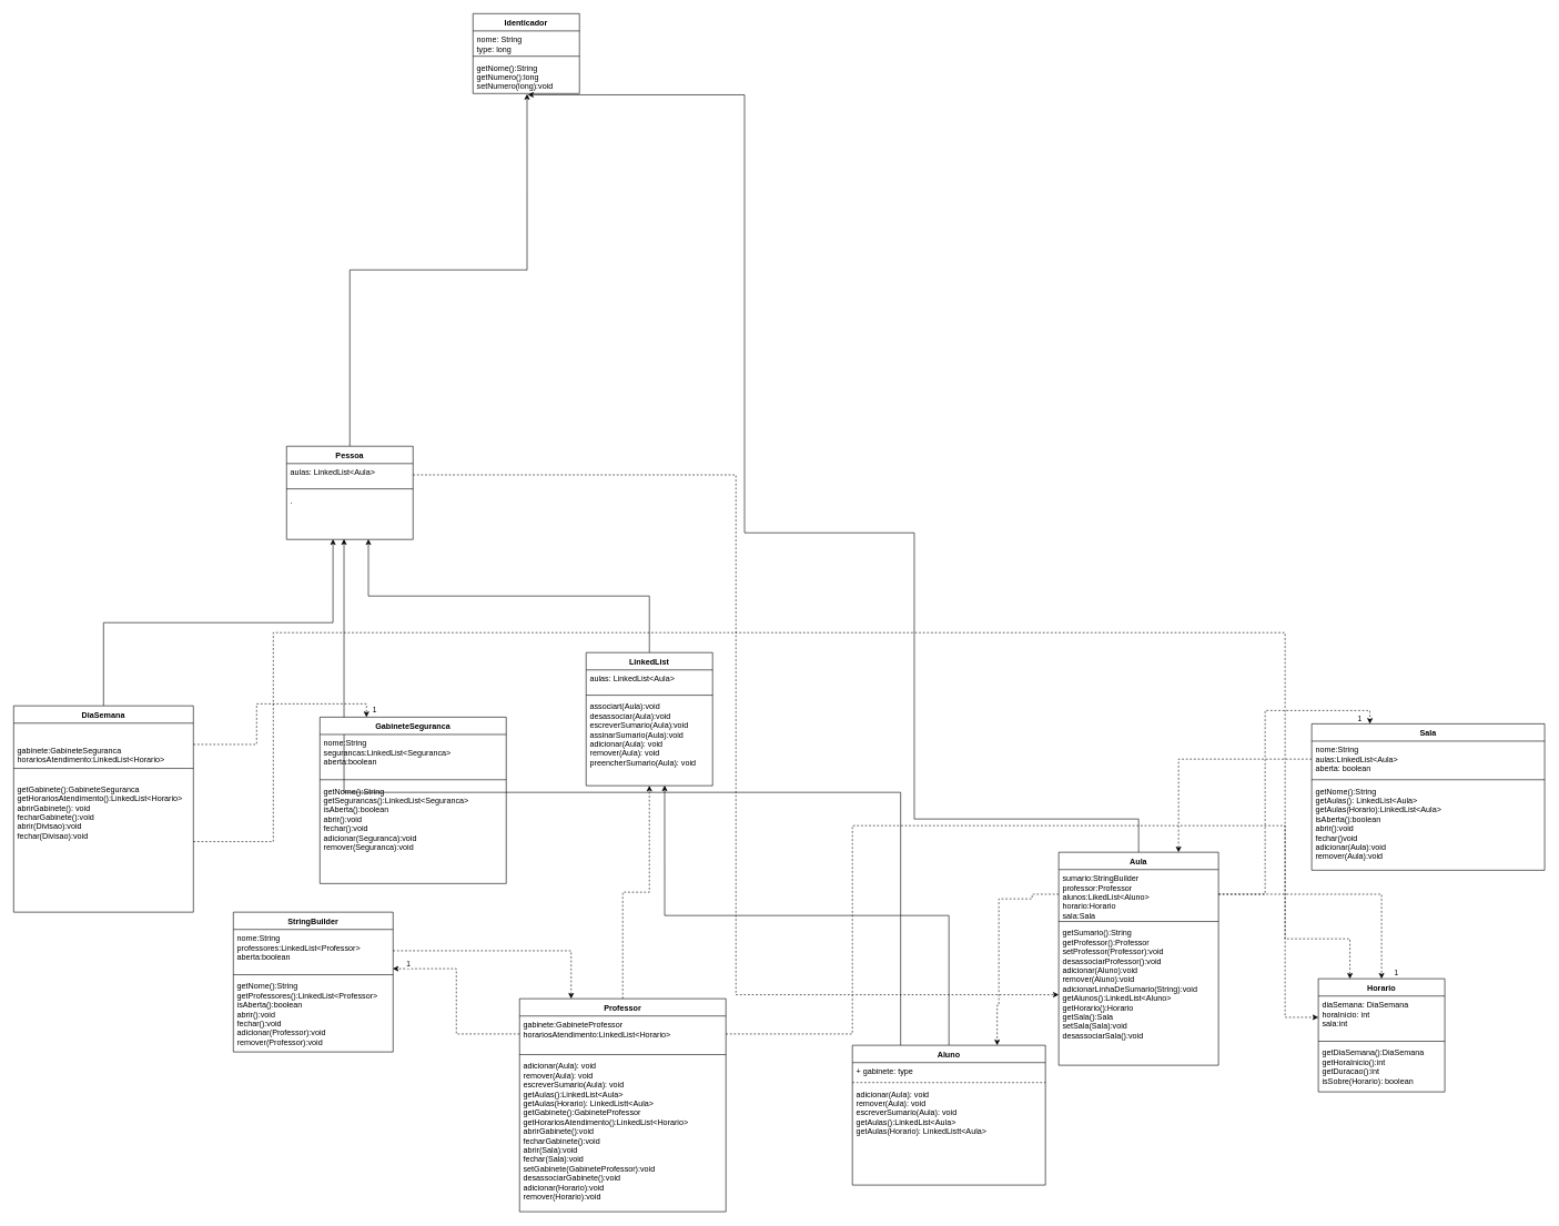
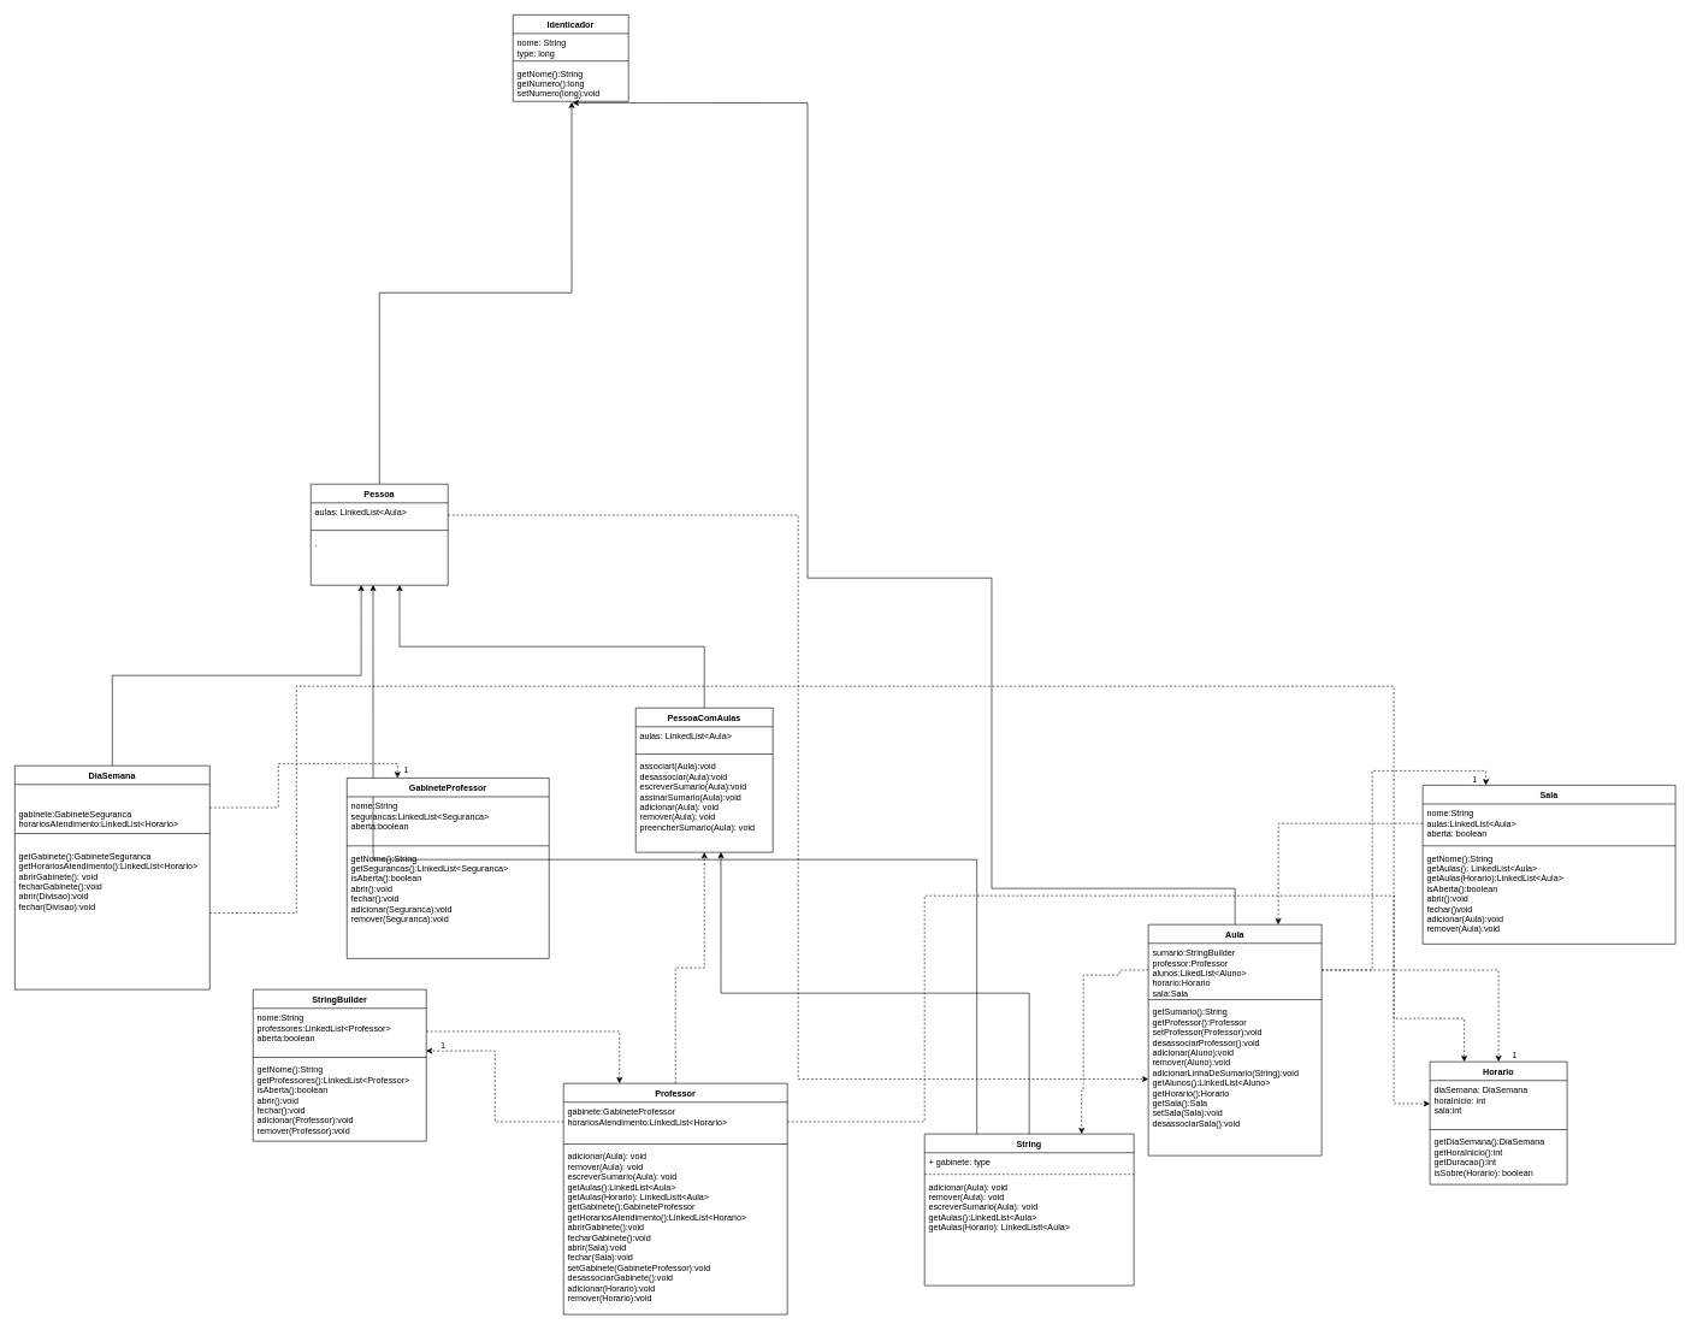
- <mxCell id="63" value="LinkedList" style="swimlane;fontStyle=1;align=center;verticalAlign=top;childLayout=stackLayout;horizontal=1;startSize=26;horizontalStack=0;resizeParent=1;resizeParentMax=0;resizeLast=0;collapsible=1;marginBottom=0;" vertex="1" parent="1"><mxGeometry x="880" y="980" width="190" height="200" as="geometry" /></mxCell>
+ <mxCell id="63" value="PessoaComAulas" style="swimlane;fontStyle=1;align=center;verticalAlign=top;childLayout=stackLayout;horizontal=1;startSize=26;horizontalStack=0;resizeParent=1;resizeParentMax=0;resizeLast=0;collapsible=1;marginBottom=0;" vertex="1" parent="1"><mxGeometry x="880" y="980" width="190" height="200" as="geometry" /></mxCell>
- <mxCell id="50" value="GabineteSeguranca" style="swimlane;fontStyle=1;align=center;verticalAlign=top;childLayout=stackLayout;horizontal=1;startSize=26;horizontalStack=0;resizeParent=1;resizeParentMax=0;resizeLast=0;collapsible=1;marginBottom=0;" parent="1" vertex="1"><mxGeometry x="480" y="1077" width="280" height="250" as="geometry" /></mxCell>
+ <mxCell id="50" value="GabineteProfessor" style="swimlane;fontStyle=1;align=center;verticalAlign=top;childLayout=stackLayout;horizontal=1;startSize=26;horizontalStack=0;resizeParent=1;resizeParentMax=0;resizeLast=0;collapsible=1;marginBottom=0;" parent="1" vertex="1"><mxGeometry x="480" y="1077" width="280" height="250" as="geometry" /></mxCell>
- <mxCell id="30" value="Aluno" style="swimlane;fontStyle=1;align=center;verticalAlign=top;childLayout=stackLayout;horizontal=1;startSize=26;horizontalStack=0;resizeParent=1;resizeParentMax=0;resizeLast=0;collapsible=1;marginBottom=0;" parent="1" vertex="1"><mxGeometry x="1280" y="1570" width="290" height="210" as="geometry" /></mxCell>
+ <mxCell id="30" value="String" style="swimlane;fontStyle=1;align=center;verticalAlign=top;childLayout=stackLayout;horizontal=1;startSize=26;horizontalStack=0;resizeParent=1;resizeParentMax=0;resizeLast=0;collapsible=1;marginBottom=0;" parent="1" vertex="1"><mxGeometry x="1280" y="1570" width="290" height="210" as="geometry" /></mxCell>
